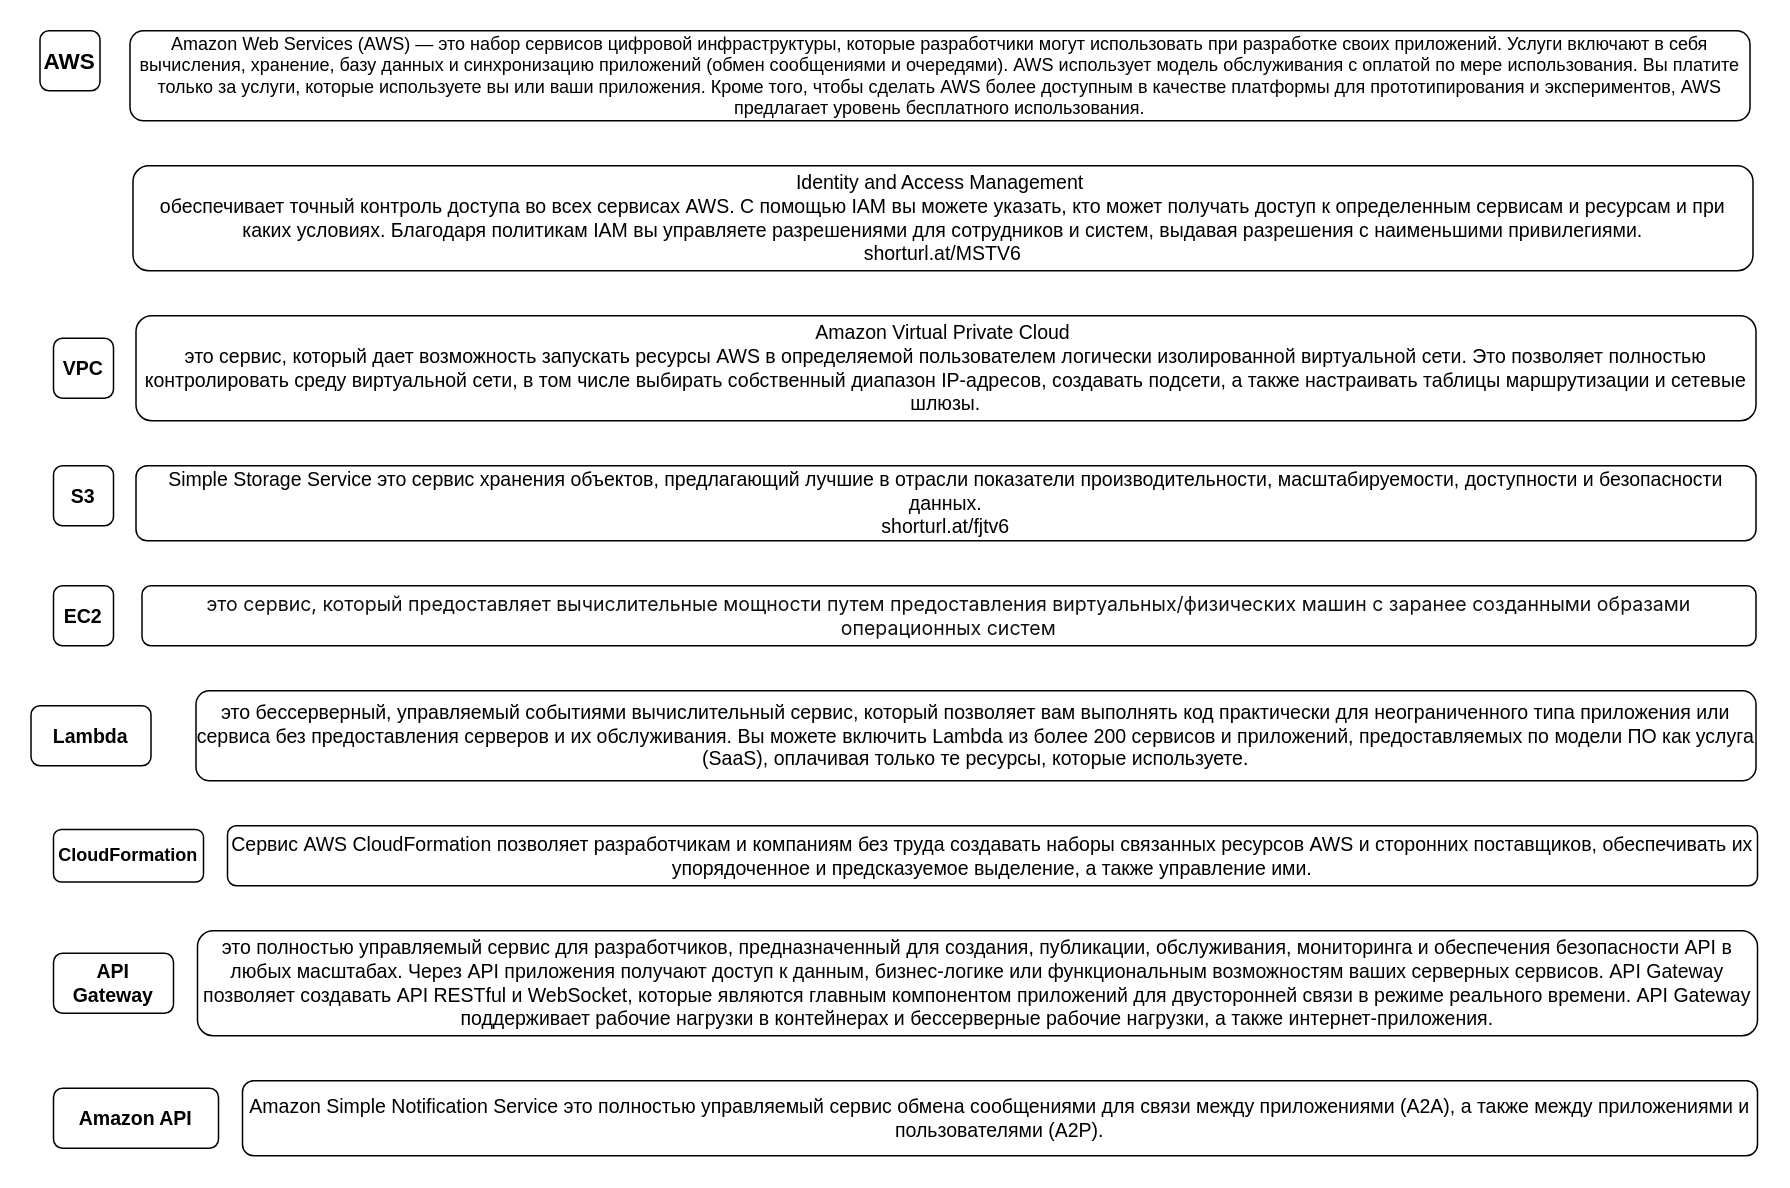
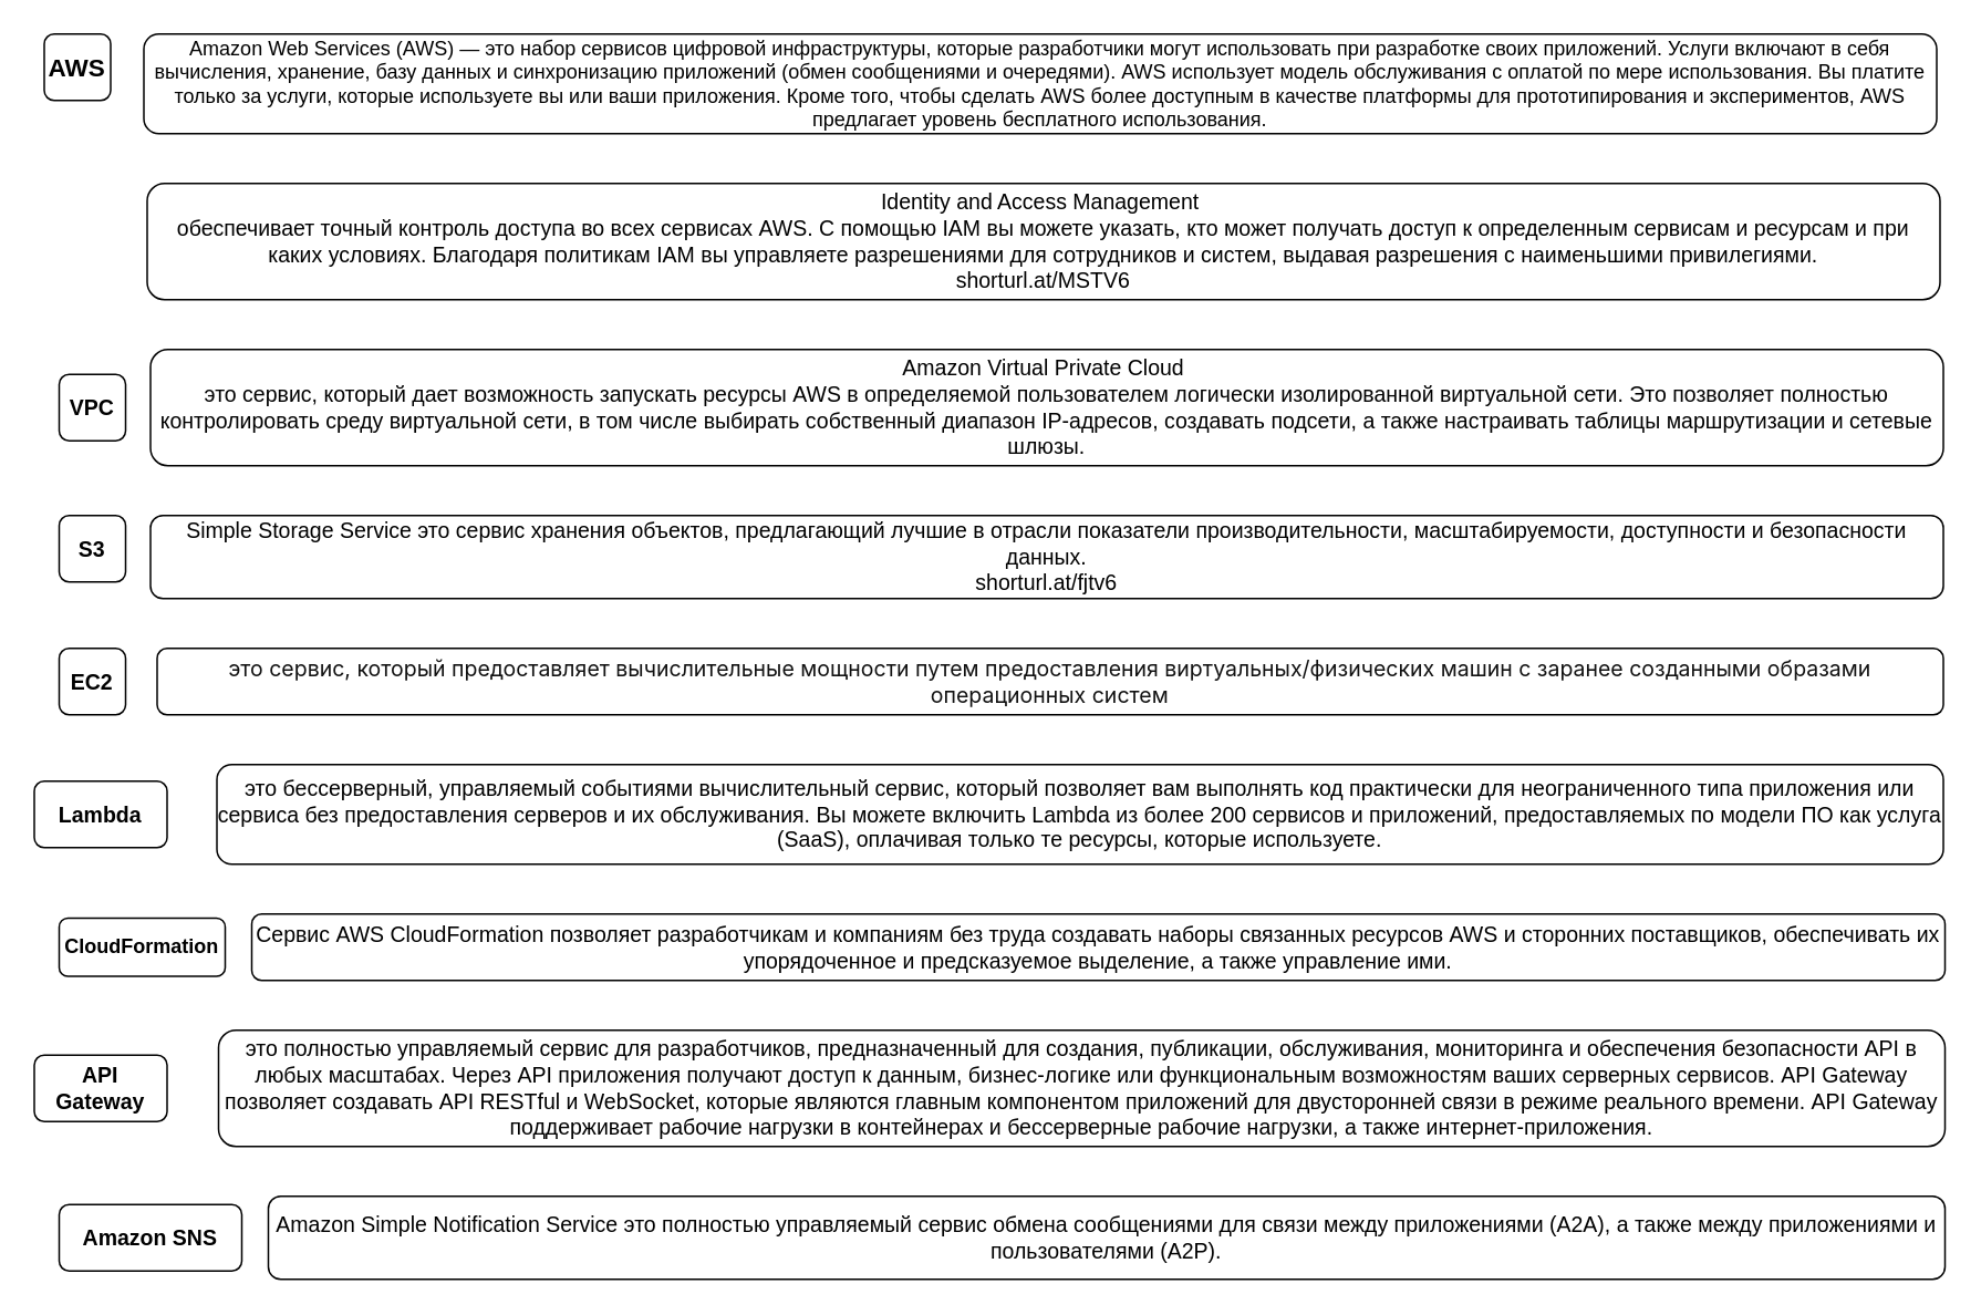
- <mxCell id="14" value="API Gateway" style="rounded=1;whiteSpace=wrap;html=1;fontSize=13;fontStyle=1" vertex="1" parent="1"><mxGeometry x="35" y="635" width="80" height="40" as="geometry" /></mxCell>
+ <mxCell id="14" value="API Gateway" style="rounded=1;whiteSpace=wrap;html=1;fontSize=13;fontStyle=1" vertex="1" parent="1"><mxGeometry x="20" y="635" width="80" height="40" as="geometry" /></mxCell>
- <mxCell id="16" value="Amazon API" style="rounded=1;whiteSpace=wrap;html=1;fontSize=13;fontStyle=1" vertex="1" parent="1"><mxGeometry x="35" y="725" width="110" height="40" as="geometry" /></mxCell>
+ <mxCell id="16" value="Amazon SNS" style="rounded=1;whiteSpace=wrap;html=1;fontSize=13;fontStyle=1" vertex="1" parent="1"><mxGeometry x="35" y="725" width="110" height="40" as="geometry" /></mxCell>
